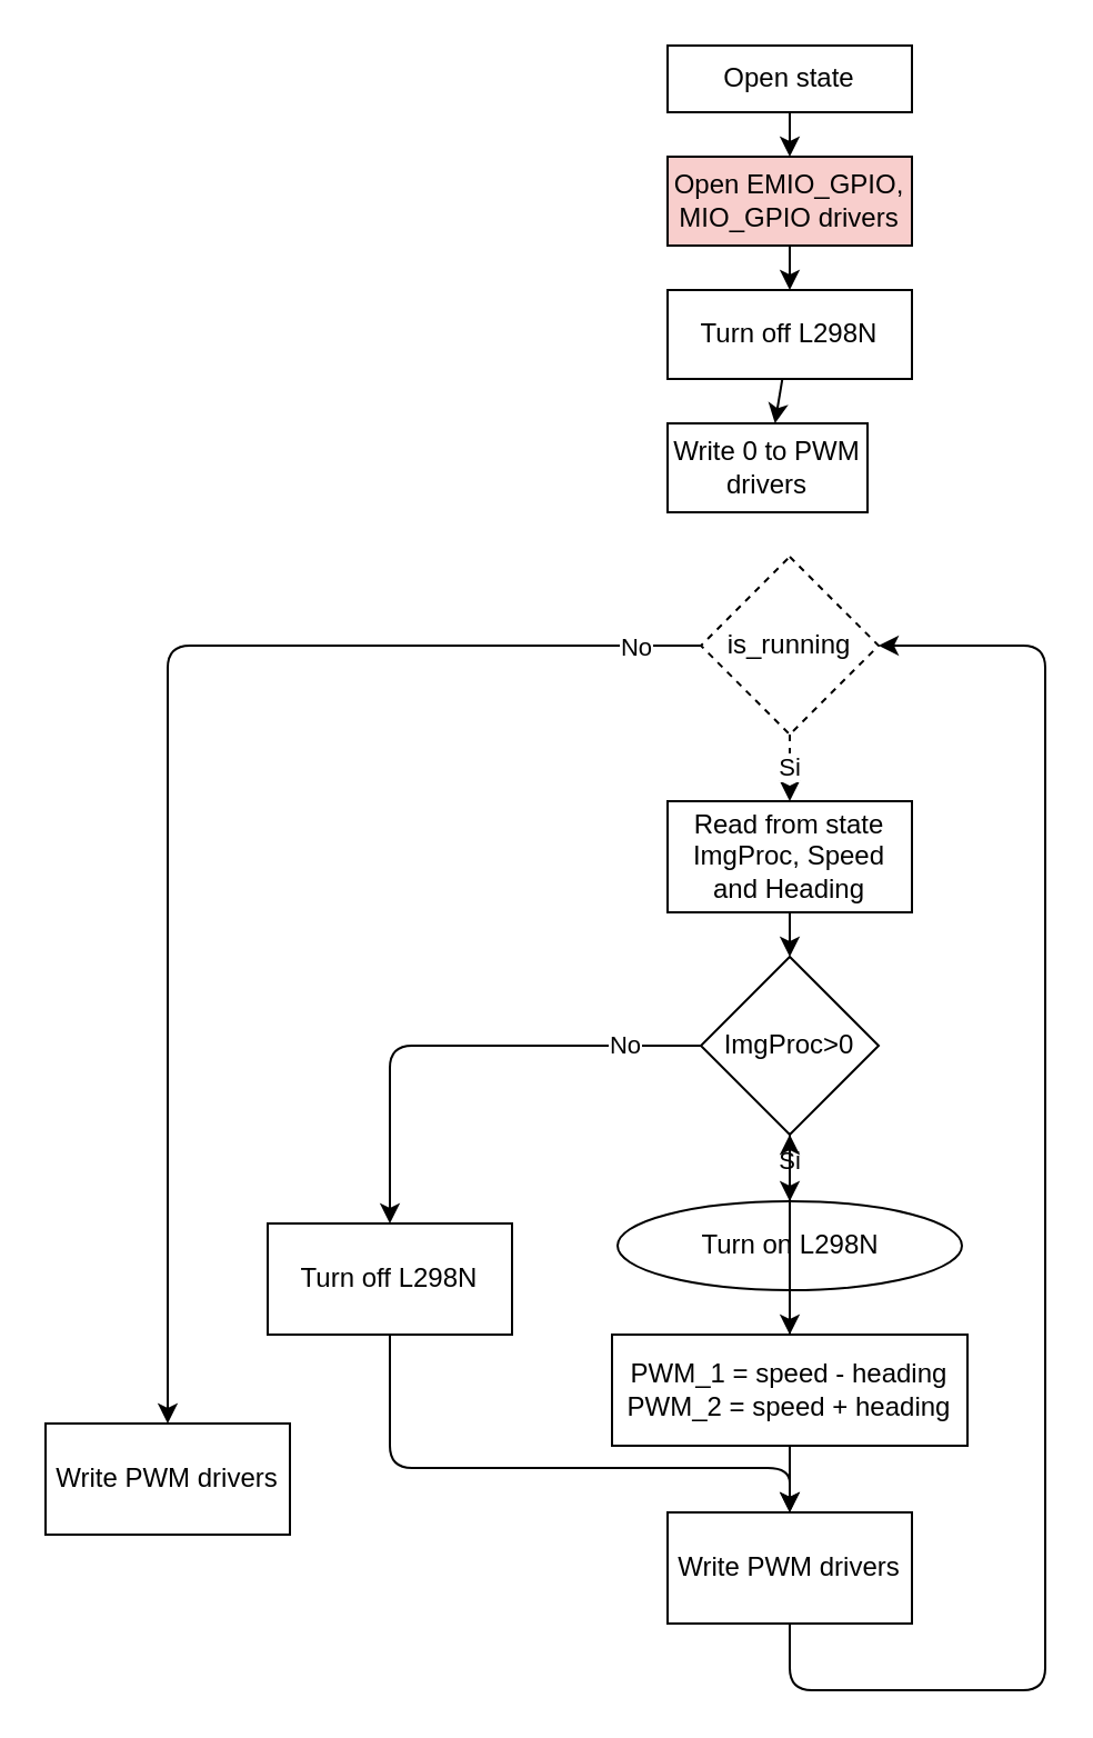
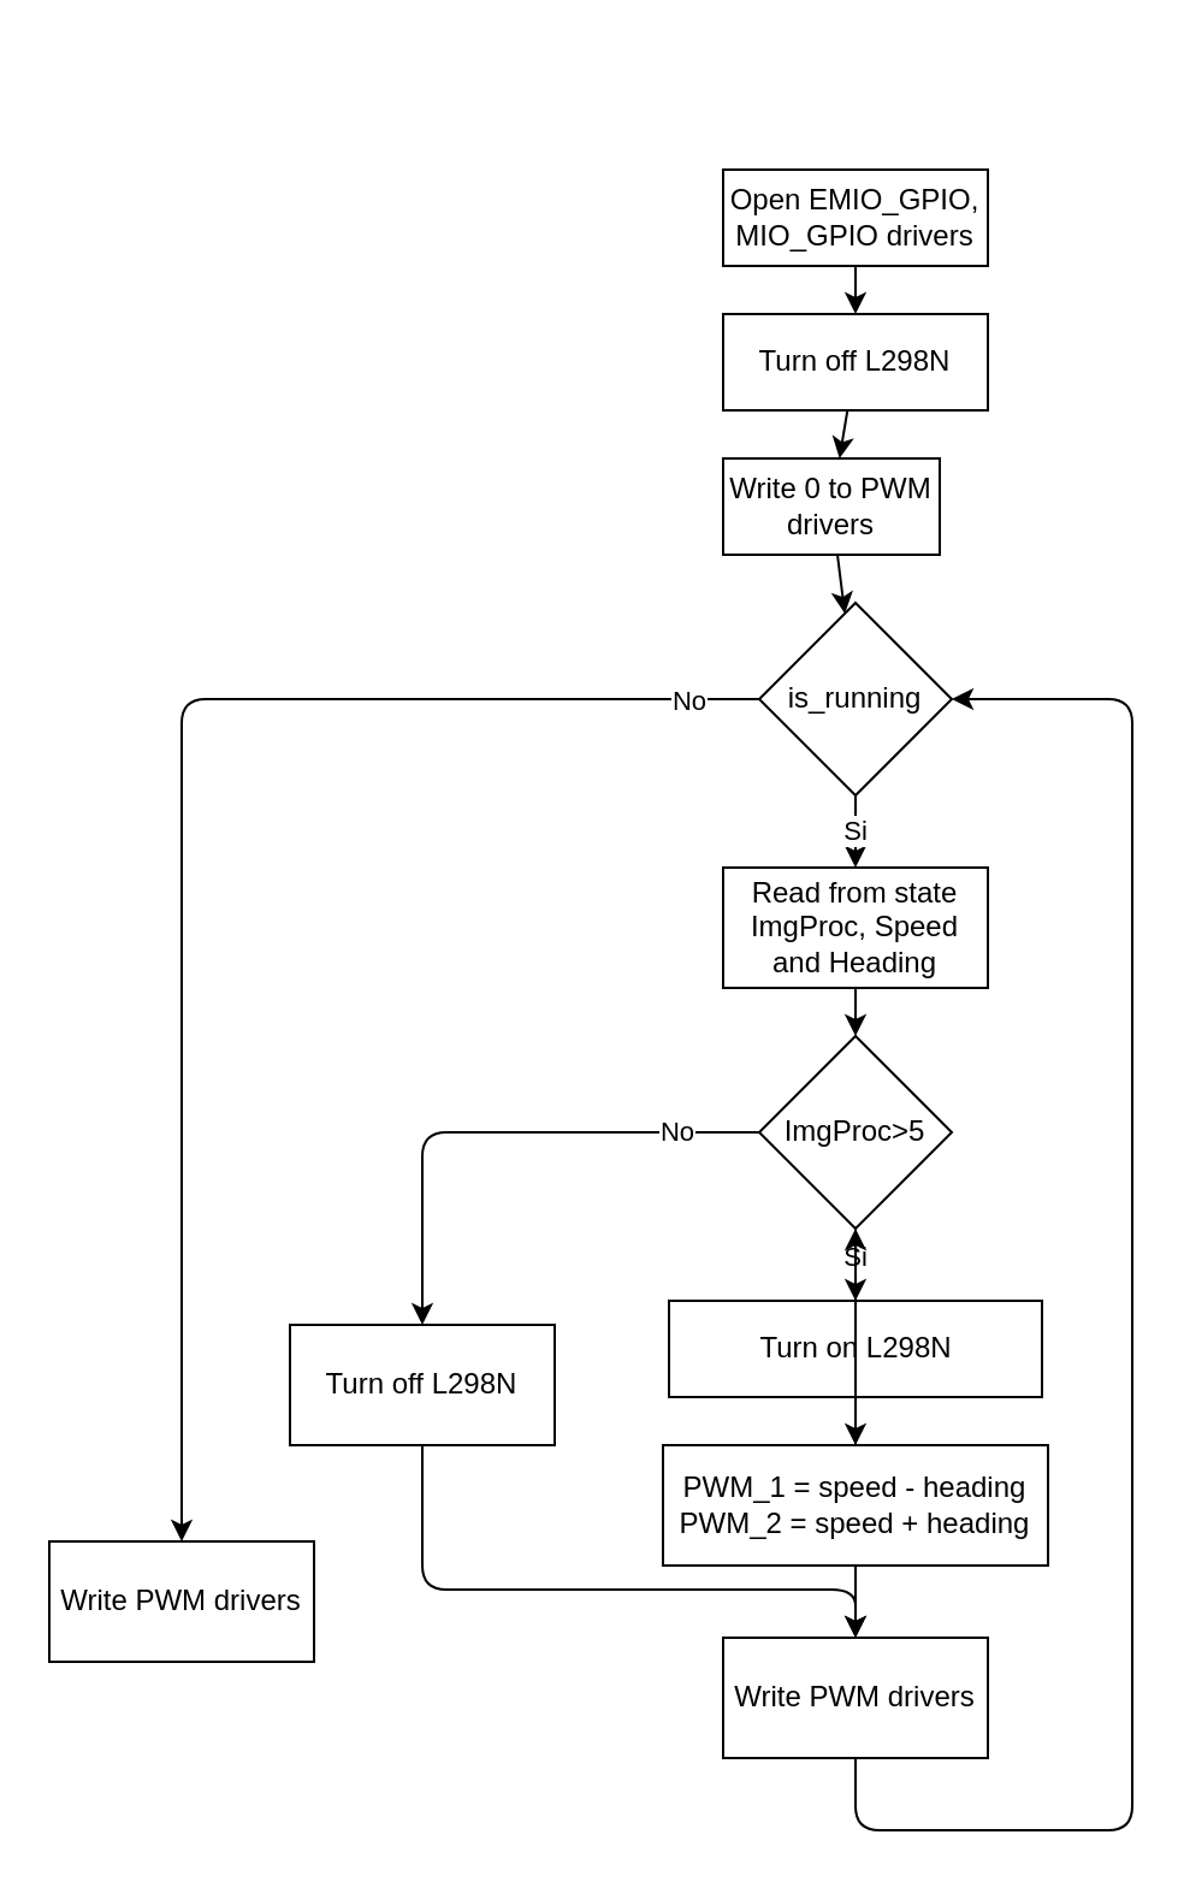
- <mxCell id="3" value="Open state" style="rounded=0;whiteSpace=wrap;html=1;" vertex="1" parent="1"><mxGeometry x="300" y="20" width="110" height="30" as="geometry" /></mxCell>
- <mxCell id="2" style="edgeStyle=none;html=1;" edge="1" parent="1" source="3" target="5"><mxGeometry relative="1" as="geometry" /></mxCell>
- <mxCell id="5" value="Open EMIO_GPIO, MIO_GPIO drivers" style="rounded=0;whiteSpace=wrap;html=1;fillColor=#f8cecc;" vertex="1" parent="1"><mxGeometry x="300" y="70" width="110" height="40" as="geometry" /></mxCell>
+ <mxCell id="5" value="Open EMIO_GPIO, MIO_GPIO drivers" style="rounded=0;whiteSpace=wrap;html=1;" vertex="1" parent="1"><mxGeometry x="300" y="70" width="110" height="40" as="geometry" /></mxCell>
+ <mxCell id="8" style="edgeStyle=none;html=1;" edge="1" parent="1" source="9" target="13"><mxGeometry relative="1" as="geometry" /></mxCell>
- <mxCell id="13" value="is_running" style="rhombus;whiteSpace=wrap;html=1;dashed=1;" vertex="1" parent="1"><mxGeometry x="315" y="250" width="80" height="80" as="geometry" /></mxCell>
+ <mxCell id="13" value="is_running" style="rhombus;whiteSpace=wrap;html=1;" vertex="1" parent="1"><mxGeometry x="315" y="250" width="80" height="80" as="geometry" /></mxCell>
- <mxCell id="10" value="Si" style="edgeStyle=none;html=1;dashed=1;" edge="1" parent="1" source="13" target="15"><mxGeometry relative="1" as="geometry" /></mxCell>
+ <mxCell id="10" value="Si" style="edgeStyle=none;html=1;" edge="1" parent="1" source="13" target="15"><mxGeometry relative="1" as="geometry" /></mxCell>
- <mxCell id="22" value="ImgProc&amp;gt;0" style="rhombus;whiteSpace=wrap;html=1;" vertex="1" parent="1"><mxGeometry x="315" y="430" width="80" height="80" as="geometry" /></mxCell>
+ <mxCell id="22" value="ImgProc&amp;gt;5" style="rhombus;whiteSpace=wrap;html=1;" vertex="1" parent="1"><mxGeometry x="315" y="430" width="80" height="80" as="geometry" /></mxCell>
- <mxCell id="17" value="Turn on L298N" style="ellipse;whiteSpace=wrap;html=1;" vertex="1" parent="1"><mxGeometry x="277.5" y="540" width="155" height="40" as="geometry" /></mxCell>
+ <mxCell id="17" value="Turn on L298N" style="rounded=0;whiteSpace=wrap;html=1;" vertex="1" parent="1"><mxGeometry x="277.5" y="540" width="155" height="40" as="geometry" /></mxCell>
